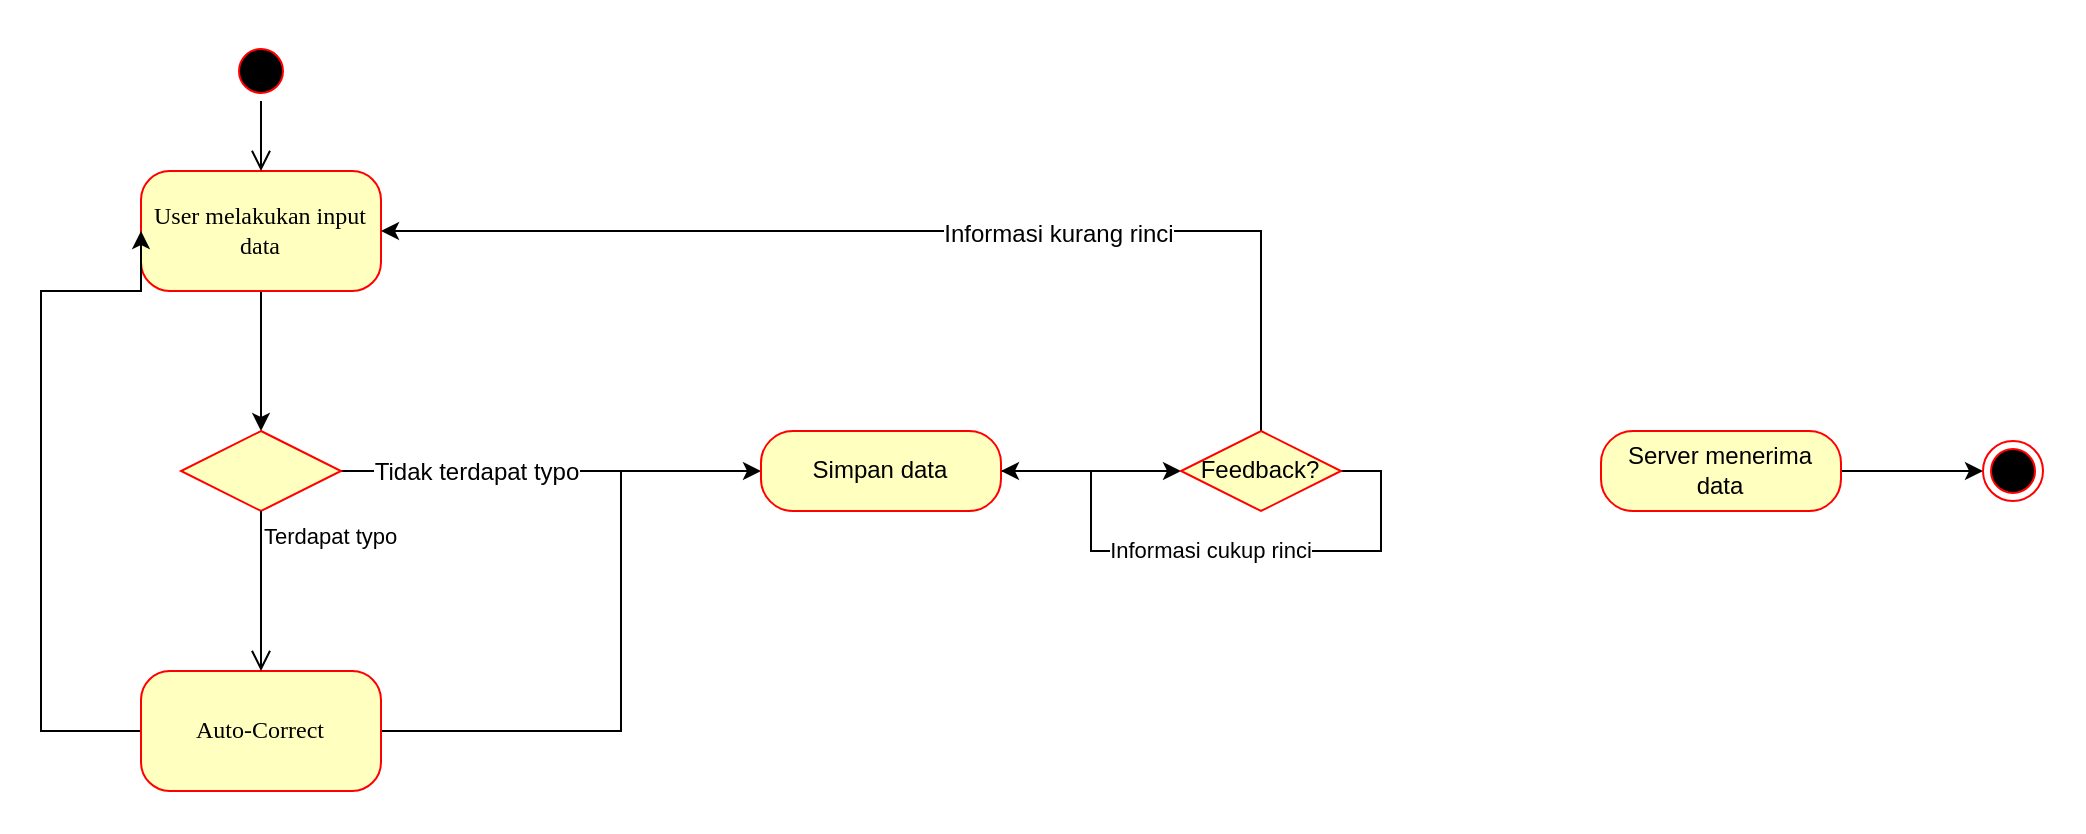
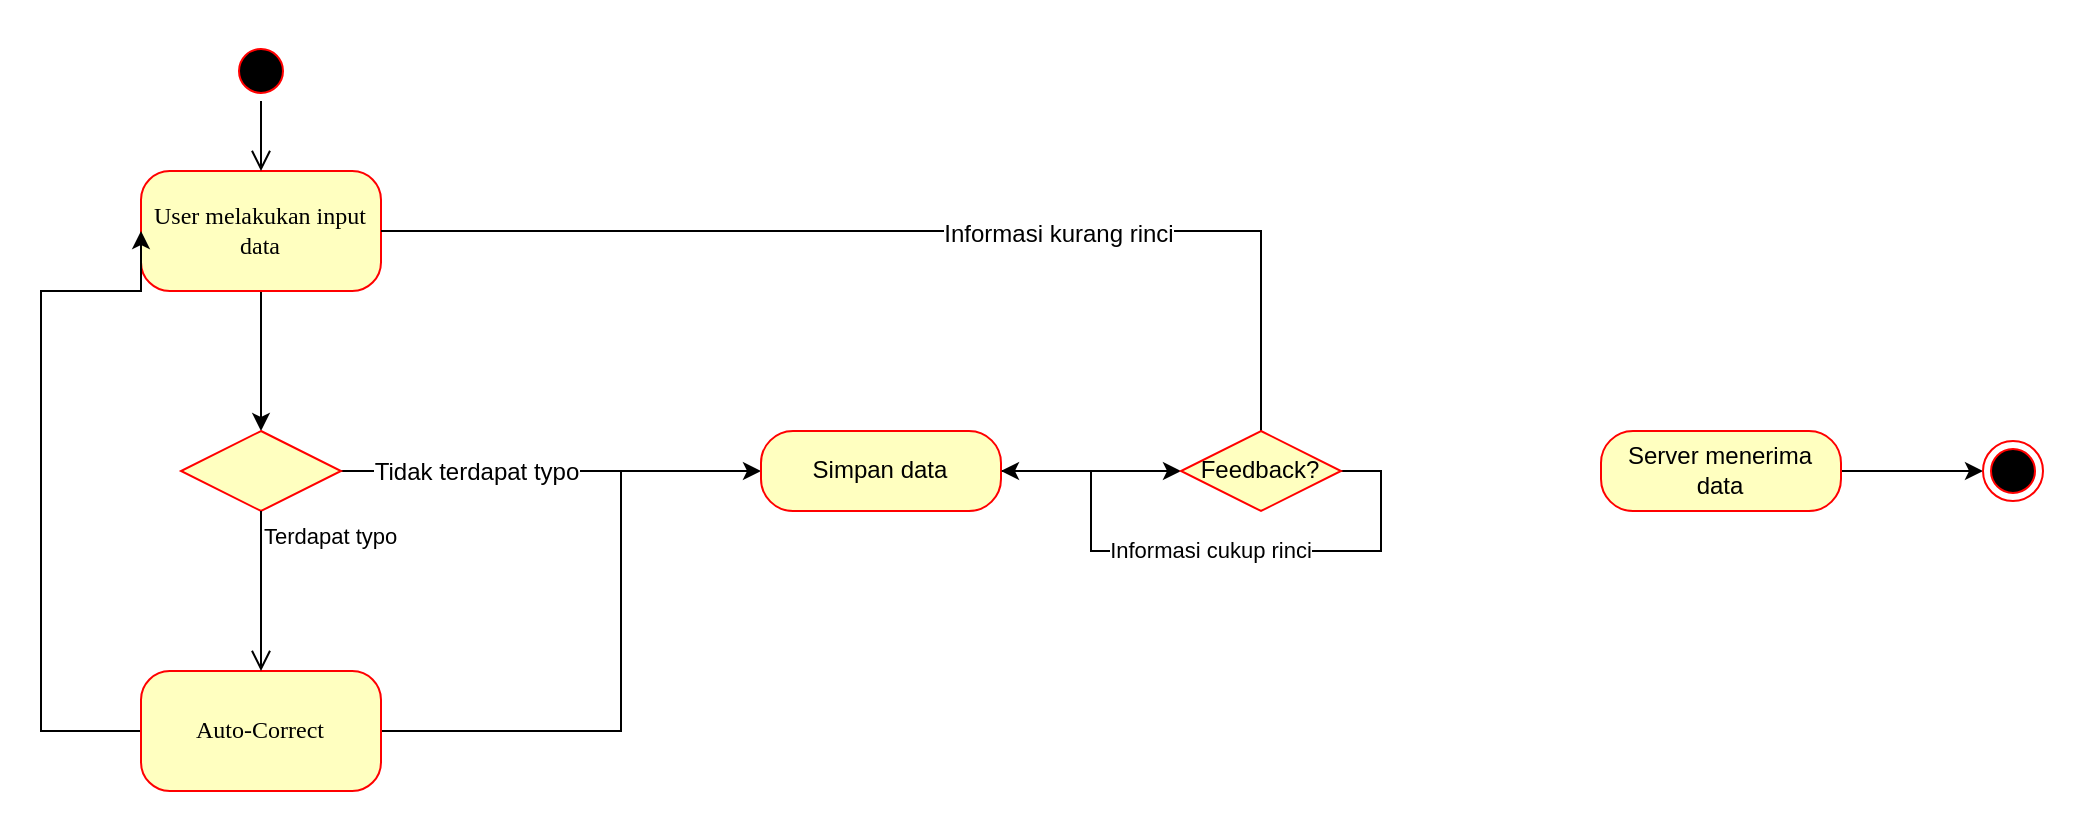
- <mxCell id="15" style="edgeStyle=orthogonalEdgeStyle;rounded=0;orthogonalLoop=1;jettySize=auto;html=1;exitX=0.5;exitY=0;exitDx=0;exitDy=0;entryX=1;entryY=0.5;entryDx=0;entryDy=0;" edge="1" parent="1" source="18" target="3"><mxGeometry relative="1" as="geometry" /></mxCell>
+ <mxCell id="15" style="edgeStyle=orthogonalEdgeStyle;rounded=0;orthogonalLoop=1;jettySize=auto;html=1;exitX=0.5;exitY=0;exitDx=0;exitDy=0;entryX=1;entryY=0.5;entryDx=0;entryDy=0;endArrow=none;" edge="1" parent="1" source="18" target="3"><mxGeometry relative="1" as="geometry" /></mxCell>
